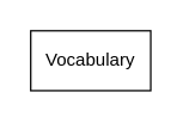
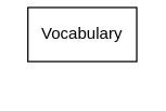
- <mxCell id="2" value="Vocabulary" style="rounded=0;whiteSpace=wrap;html=1;" vertex="1" parent="1"><mxGeometry x="20" y="20" width="80" height="40" as="geometry" /></mxCell>
+ <mxCell id="2" value="Vocabulary" style="rounded=0;whiteSpace=wrap;html=1;" vertex="1" parent="1"><mxGeometry x="20" y="5" width="80" height="40" as="geometry" /></mxCell>
